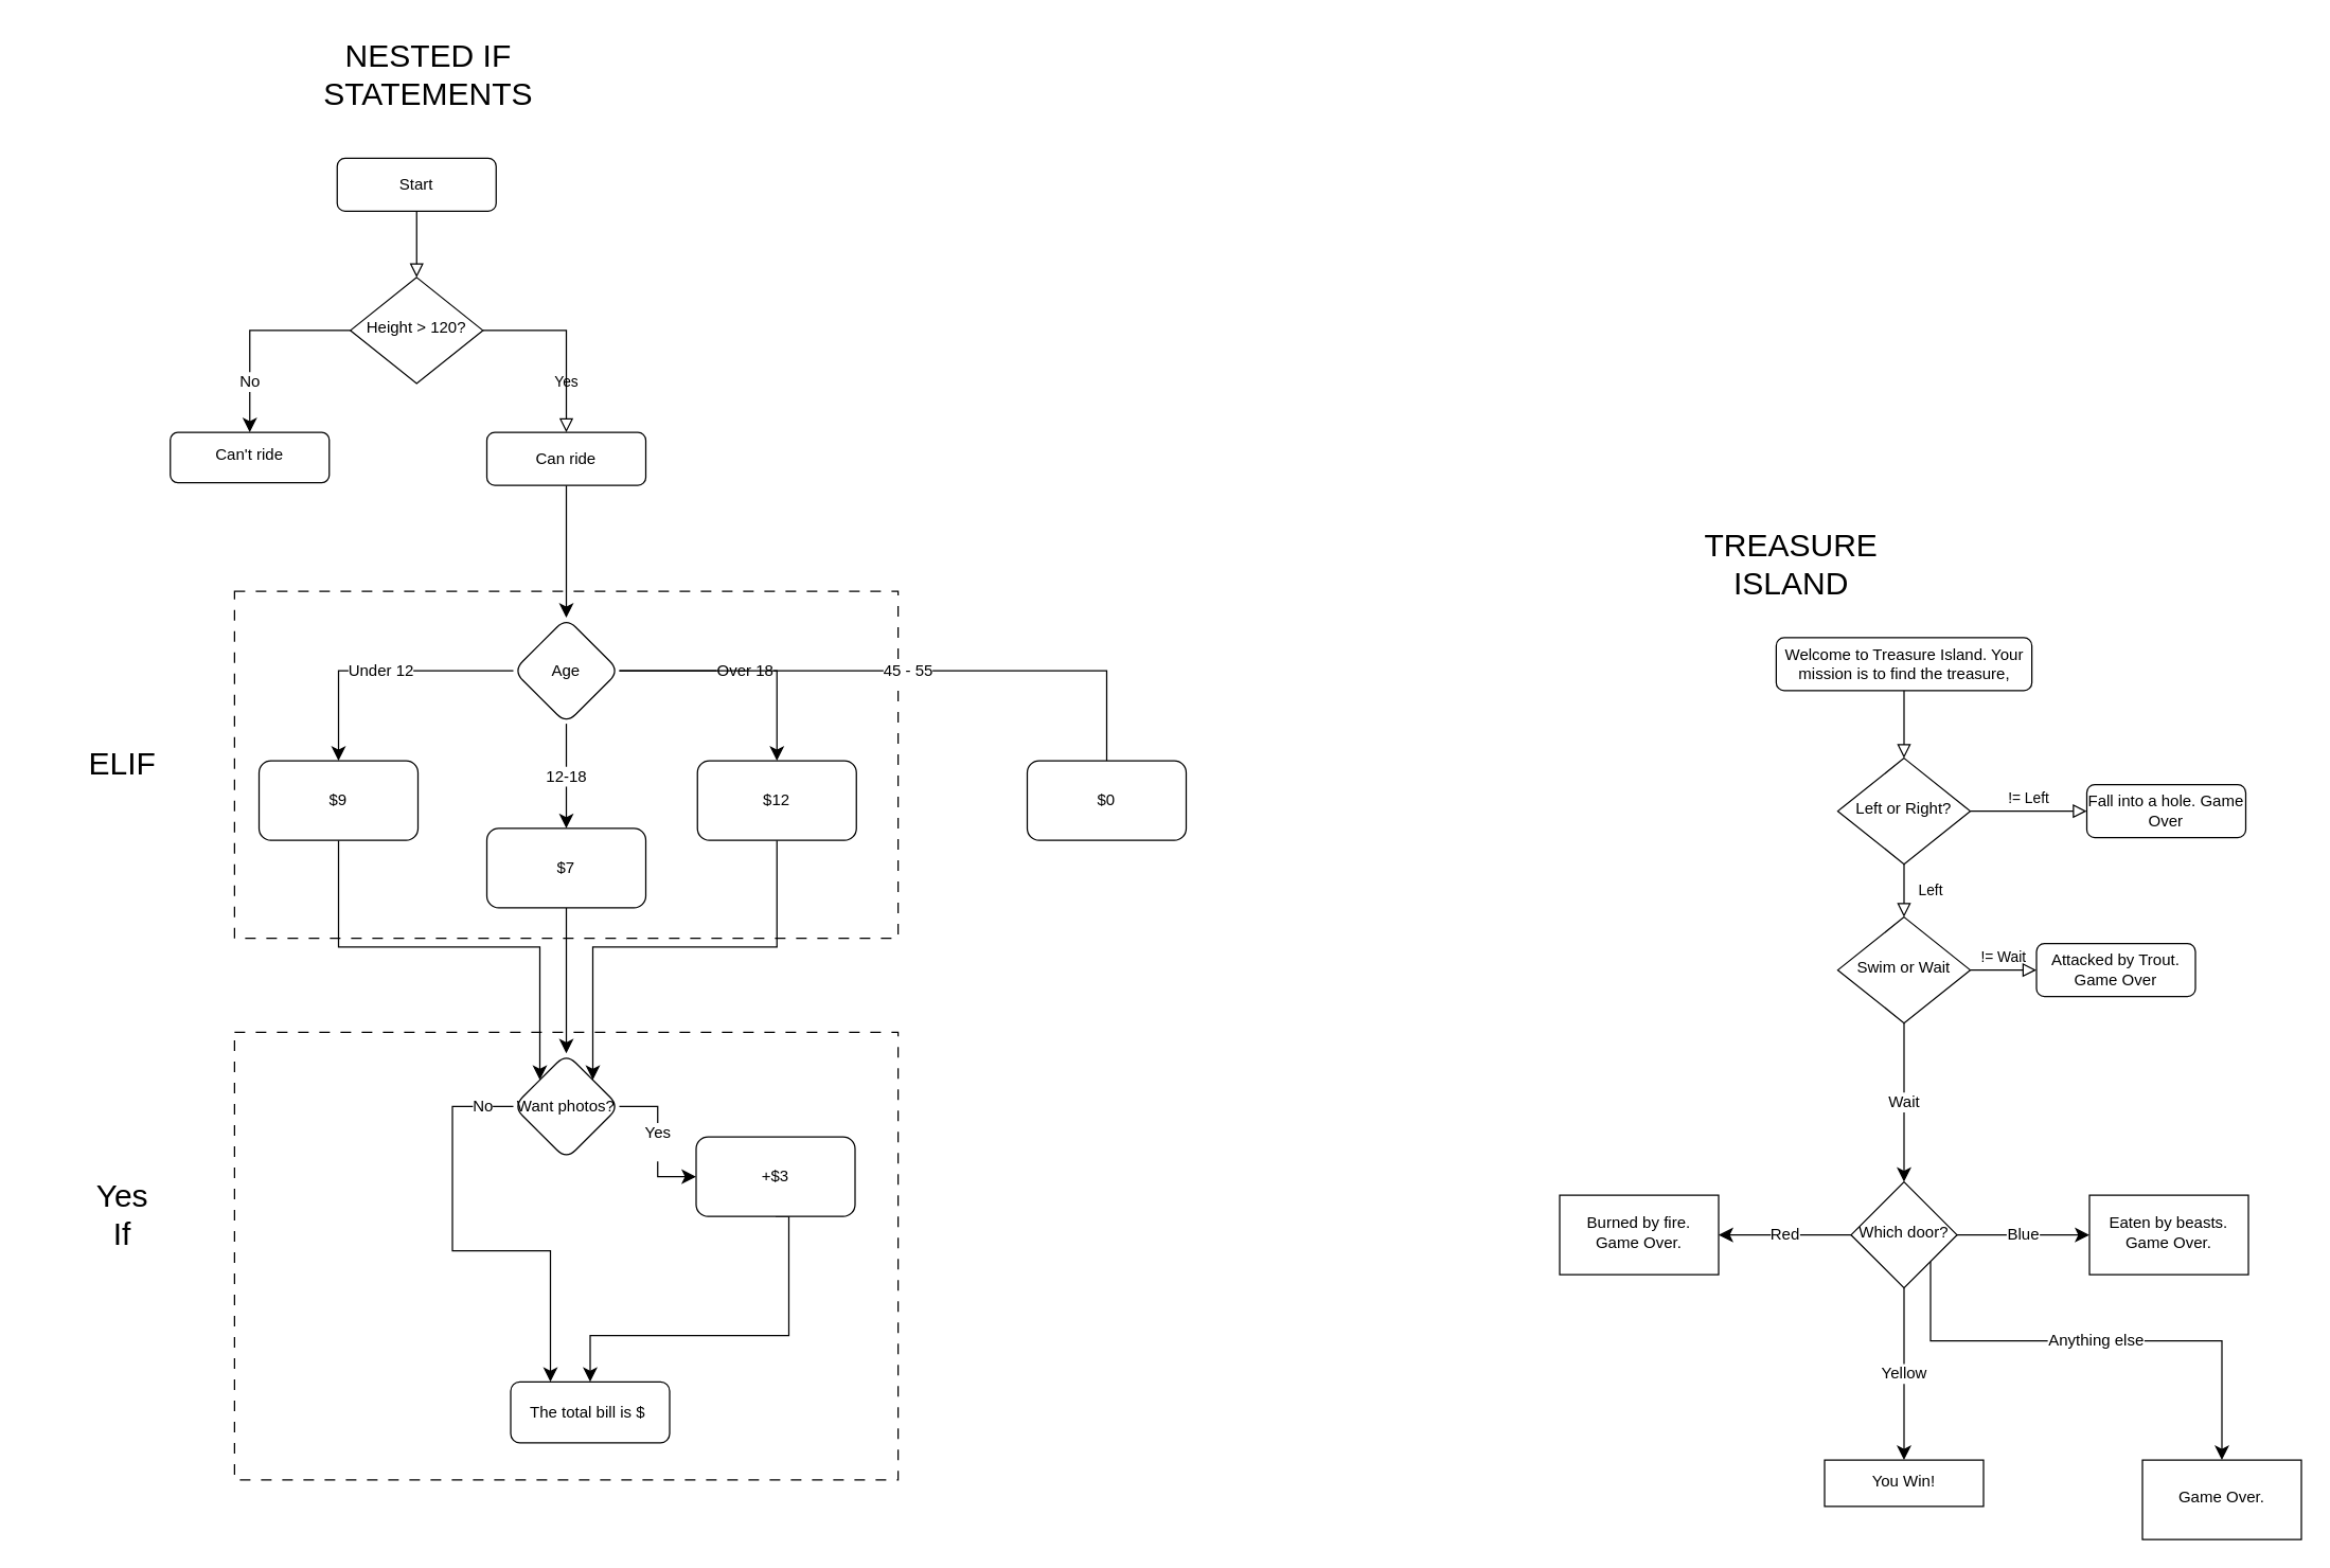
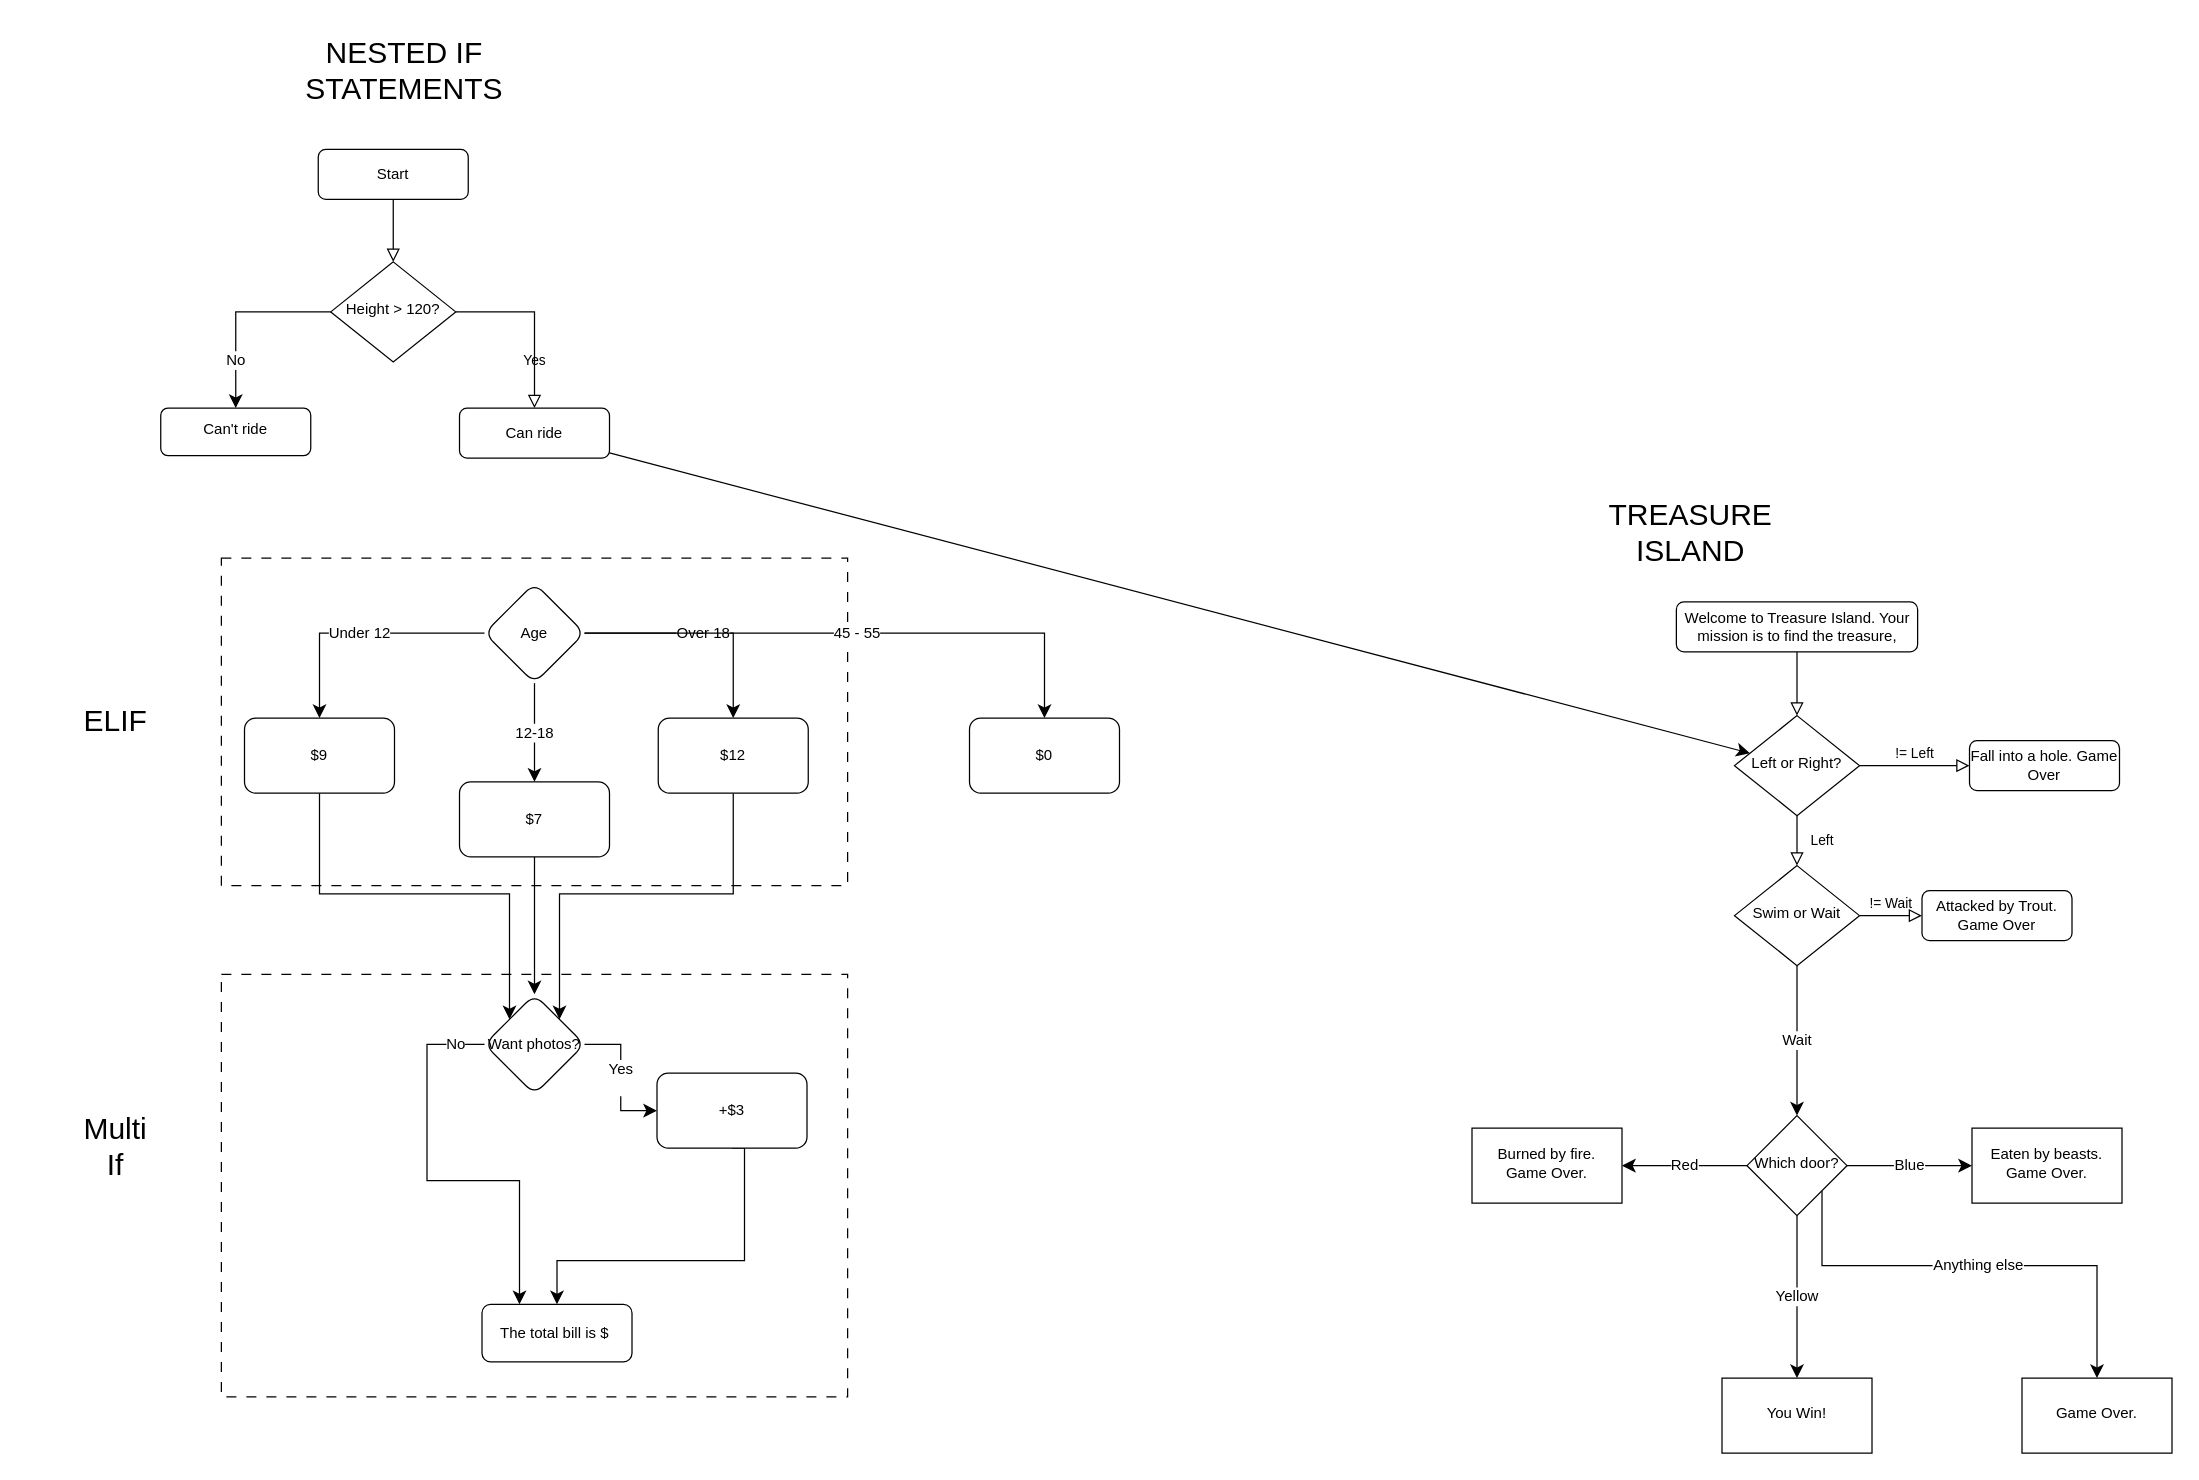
- <mxCell id="9" value="" style="edgeStyle=none;curved=1;rounded=0;orthogonalLoop=1;jettySize=auto;html=1;fontSize=12;startSize=8;endSize=8;" edge="1" parent="1" source="10" target="16"><mxGeometry relative="1" as="geometry" /></mxCell>
+ <mxCell id="9" value="" style="edgeStyle=none;curved=1;rounded=0;orthogonalLoop=1;jettySize=auto;html=1;fontSize=12;startSize=8;endSize=8;" edge="1" parent="1" source="10" target="37"><mxGeometry relative="1" as="geometry" /></mxCell>
- <mxCell id="15" value="45 - 55" style="edgeStyle=orthogonalEdgeStyle;rounded=0;orthogonalLoop=1;jettySize=auto;html=1;fontSize=12;startSize=8;endSize=8;endArrow=none;" edge="1" parent="1" source="16" target="32"><mxGeometry relative="1" as="geometry" /></mxCell>
+ <mxCell id="15" value="45 - 55" style="edgeStyle=orthogonalEdgeStyle;rounded=0;orthogonalLoop=1;jettySize=auto;html=1;fontSize=12;startSize=8;endSize=8;" edge="1" parent="1" source="16" target="32"><mxGeometry relative="1" as="geometry" /></mxCell>
- <mxCell id="31" value="&lt;span style=&quot;font-size: 24px;&quot;&gt;Yes&lt;/span&gt;&lt;div&gt;&lt;span style=&quot;font-size: 24px;&quot;&gt;If&lt;/span&gt;&lt;/div&gt;" style="text;html=1;align=center;verticalAlign=middle;whiteSpace=wrap;rounded=0;" vertex="1" parent="1"><mxGeometry x="20" y="881" width="144" height="72" as="geometry" /></mxCell>
+ <mxCell id="31" value="&lt;span style=&quot;font-size: 24px;&quot;&gt;Multi&lt;/span&gt;&lt;div&gt;&lt;span style=&quot;font-size: 24px;&quot;&gt;If&lt;/span&gt;&lt;/div&gt;" style="text;html=1;align=center;verticalAlign=middle;whiteSpace=wrap;rounded=0;" vertex="1" parent="1"><mxGeometry x="20" y="881" width="144" height="72" as="geometry" /></mxCell>
- <mxCell id="51" value="You Win!" style="whiteSpace=wrap;html=1;shadow=0;strokeWidth=1;spacing=6;spacingTop=-4;" vertex="1" parent="1"><mxGeometry x="1377" y="1102" width="120" height="35" as="geometry" /></mxCell>
+ <mxCell id="51" value="You Win!" style="whiteSpace=wrap;html=1;shadow=0;strokeWidth=1;spacing=6;spacingTop=-4;" vertex="1" parent="1"><mxGeometry x="1377" y="1102" width="120" height="60" as="geometry" /></mxCell>
